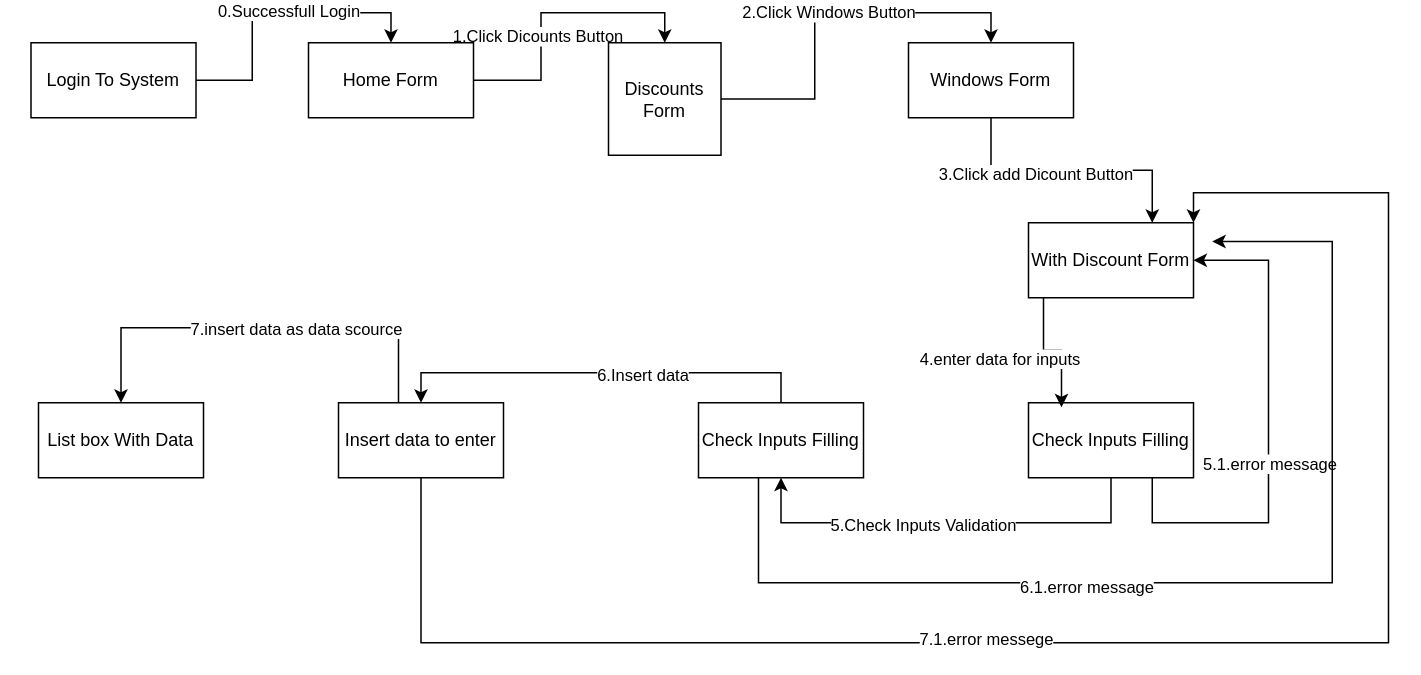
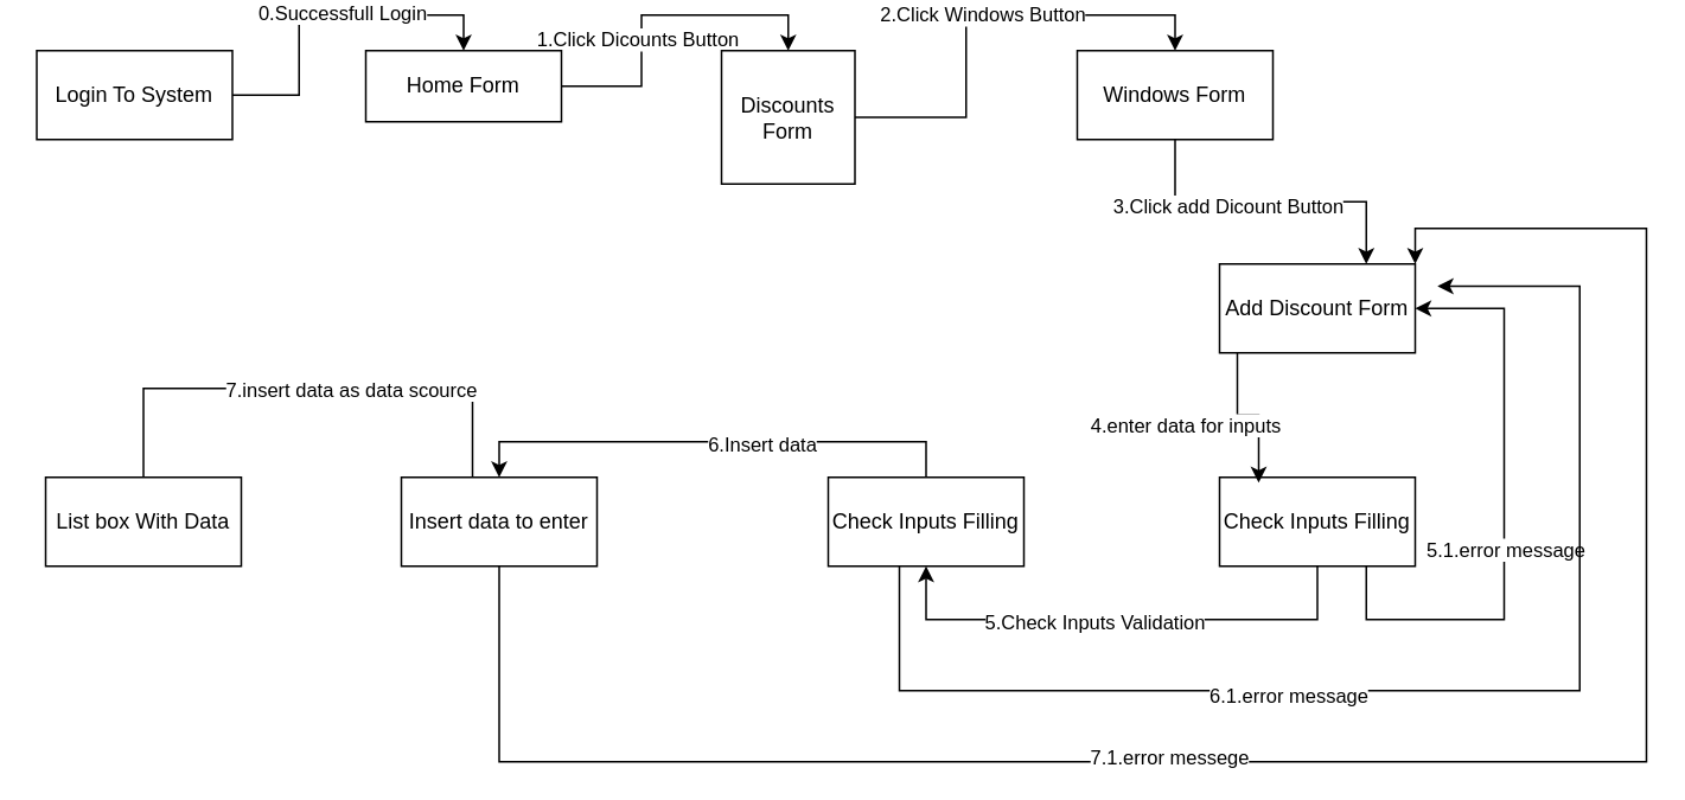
- <mxCell id="7" value="Home Form" style="html=1;whiteSpace=wrap;" vertex="1" parent="1"><mxGeometry x="205" y="20" width="110" height="50" as="geometry" /></mxCell>
+ <mxCell id="7" value="Home Form" style="html=1;whiteSpace=wrap;" vertex="1" parent="1"><mxGeometry x="205" y="20" width="110" height="40" as="geometry" /></mxCell>
- <mxCell id="14" value="With Discount Form" style="html=1;whiteSpace=wrap;" vertex="1" parent="1"><mxGeometry x="685" y="140" width="110" height="50" as="geometry" /></mxCell>
+ <mxCell id="14" value="Add Discount Form" style="html=1;whiteSpace=wrap;" vertex="1" parent="1"><mxGeometry x="685" y="140" width="110" height="50" as="geometry" /></mxCell>
- <mxCell id="29" style="edgeStyle=orthogonalEdgeStyle;rounded=0;orthogonalLoop=1;jettySize=auto;html=1;entryX=0.5;entryY=0;entryDx=0;entryDy=0;exitX=0.25;exitY=0;exitDx=0;exitDy=0;" edge="1" parent="1" source="31" target="32"><mxGeometry relative="1" as="geometry"><Array as="points"><mxPoint x="265" y="260" /><mxPoint x="265" y="210" /><mxPoint x="80" y="210" /></Array></mxGeometry></mxCell>
+ <mxCell id="29" style="edgeStyle=orthogonalEdgeStyle;rounded=0;orthogonalLoop=1;jettySize=auto;html=1;entryX=0.5;entryY=0;entryDx=0;entryDy=0;exitX=0.25;exitY=0;exitDx=0;exitDy=0;endArrow=none;" edge="1" parent="1" source="31" target="32"><mxGeometry relative="1" as="geometry"><Array as="points"><mxPoint x="265" y="260" /><mxPoint x="265" y="210" /><mxPoint x="80" y="210" /></Array></mxGeometry></mxCell>
